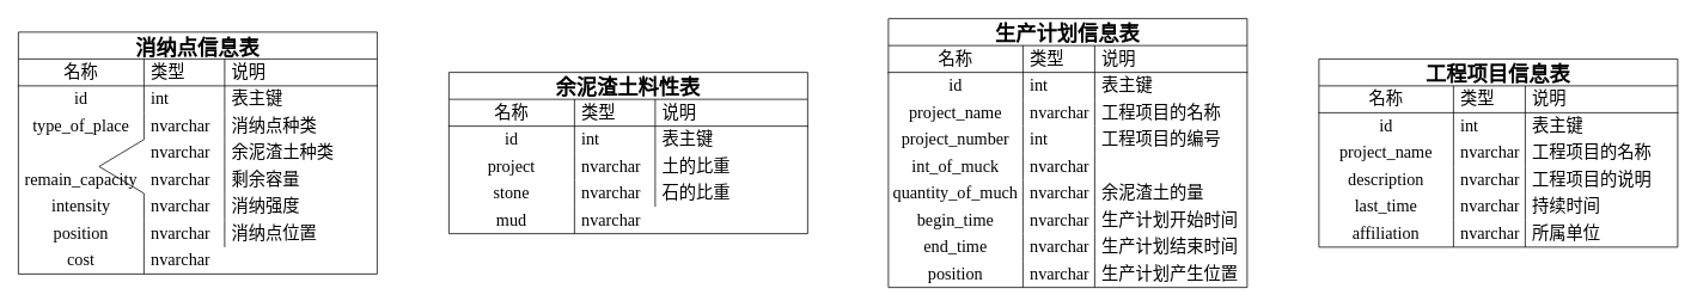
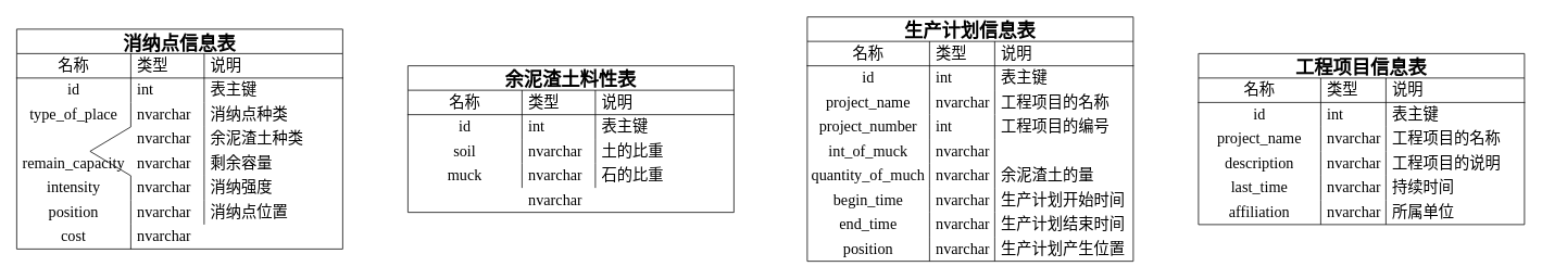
- <mxCell id="43" value="project" style="shape=partialRectangle;html=1;whiteSpace=wrap;connectable=0;fillColor=none;top=0;left=0;bottom=0;right=0;overflow=hidden;fontFamily=Times New Roman;fontSize=19;" parent="42" vertex="1"><mxGeometry width="140" height="30" as="geometry" /></mxCell>
+ <mxCell id="43" value="soil" style="shape=partialRectangle;html=1;whiteSpace=wrap;connectable=0;fillColor=none;top=0;left=0;bottom=0;right=0;overflow=hidden;fontFamily=Times New Roman;fontSize=19;" parent="42" vertex="1"><mxGeometry width="140" height="30" as="geometry" /></mxCell>
- <mxCell id="47" value="stone" style="shape=partialRectangle;html=1;whiteSpace=wrap;connectable=0;fillColor=none;top=0;left=0;bottom=0;right=0;overflow=hidden;fontFamily=Times New Roman;fontSize=19;" parent="46" vertex="1"><mxGeometry width="140" height="30" as="geometry" /></mxCell>
+ <mxCell id="47" value="muck" style="shape=partialRectangle;html=1;whiteSpace=wrap;connectable=0;fillColor=none;top=0;left=0;bottom=0;right=0;overflow=hidden;fontFamily=Times New Roman;fontSize=19;" parent="46" vertex="1"><mxGeometry width="140" height="30" as="geometry" /></mxCell>
- <mxCell id="51" value="mud" style="shape=partialRectangle;html=1;whiteSpace=wrap;connectable=0;fillColor=none;top=0;left=0;bottom=0;right=0;overflow=hidden;fontFamily=Times New Roman;fontSize=19;" parent="50" vertex="1"><mxGeometry width="140" height="30" as="geometry" /></mxCell>
